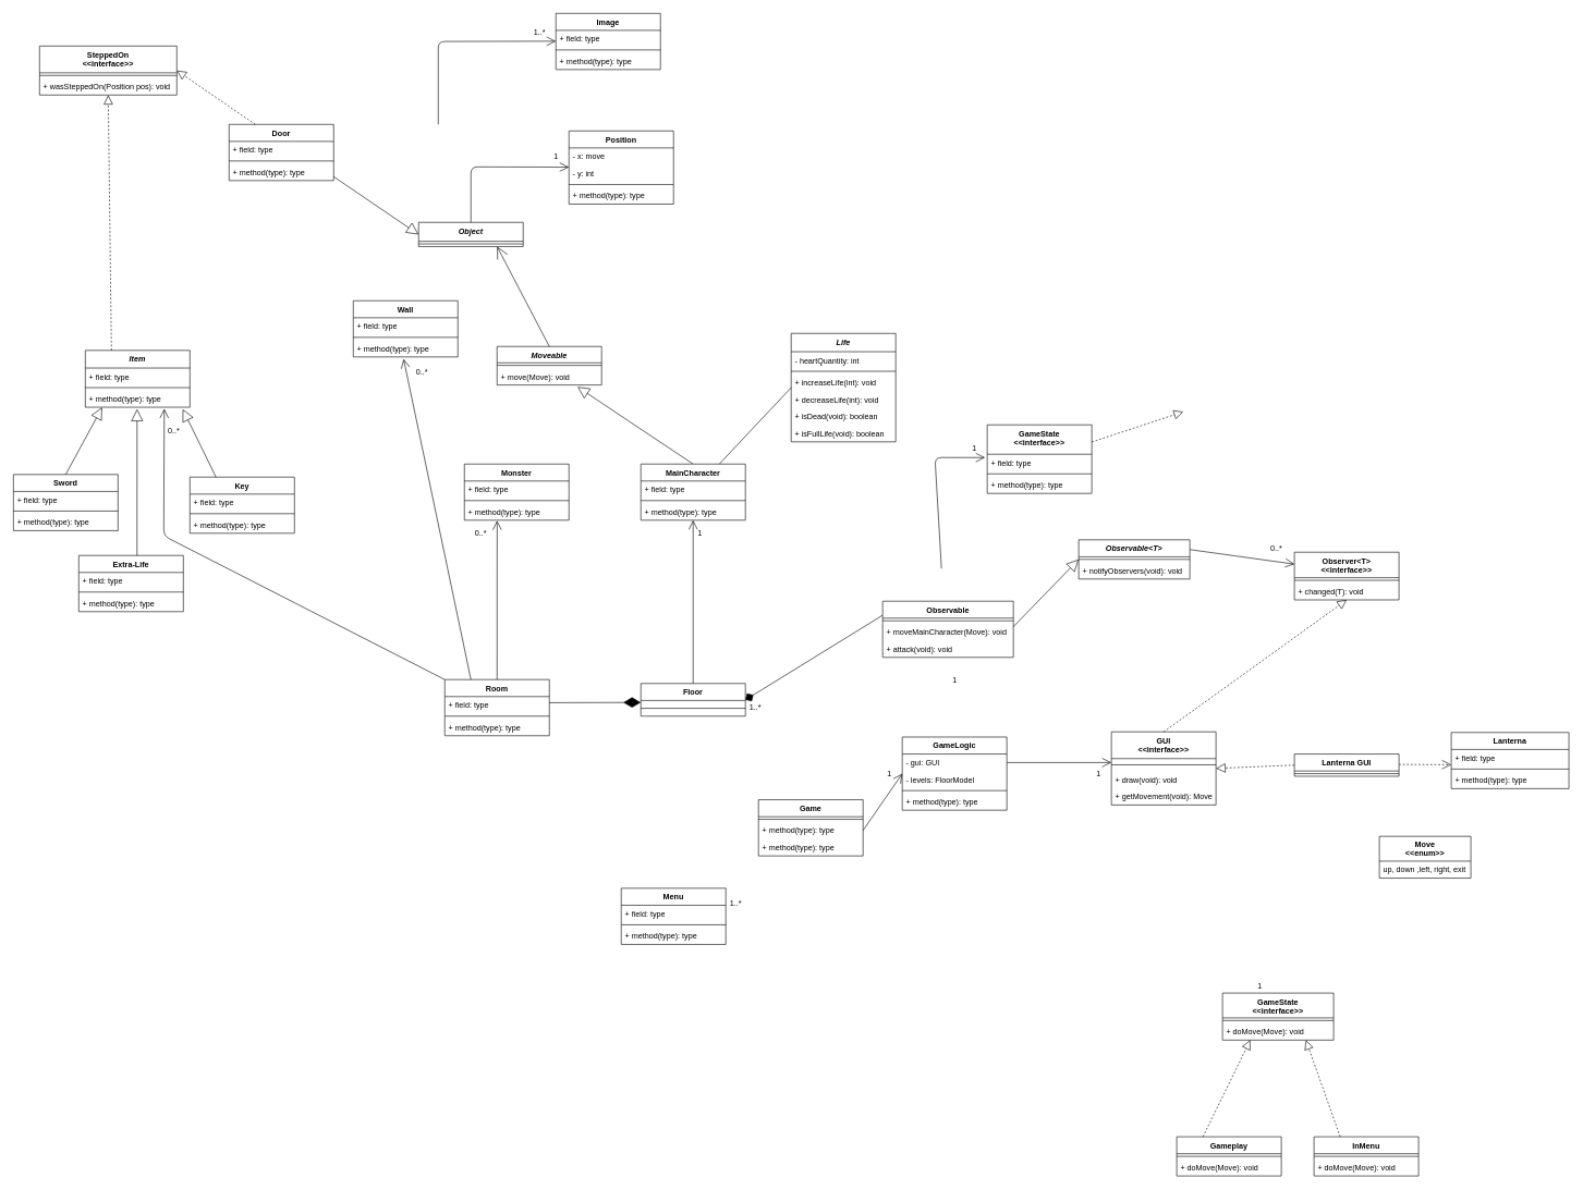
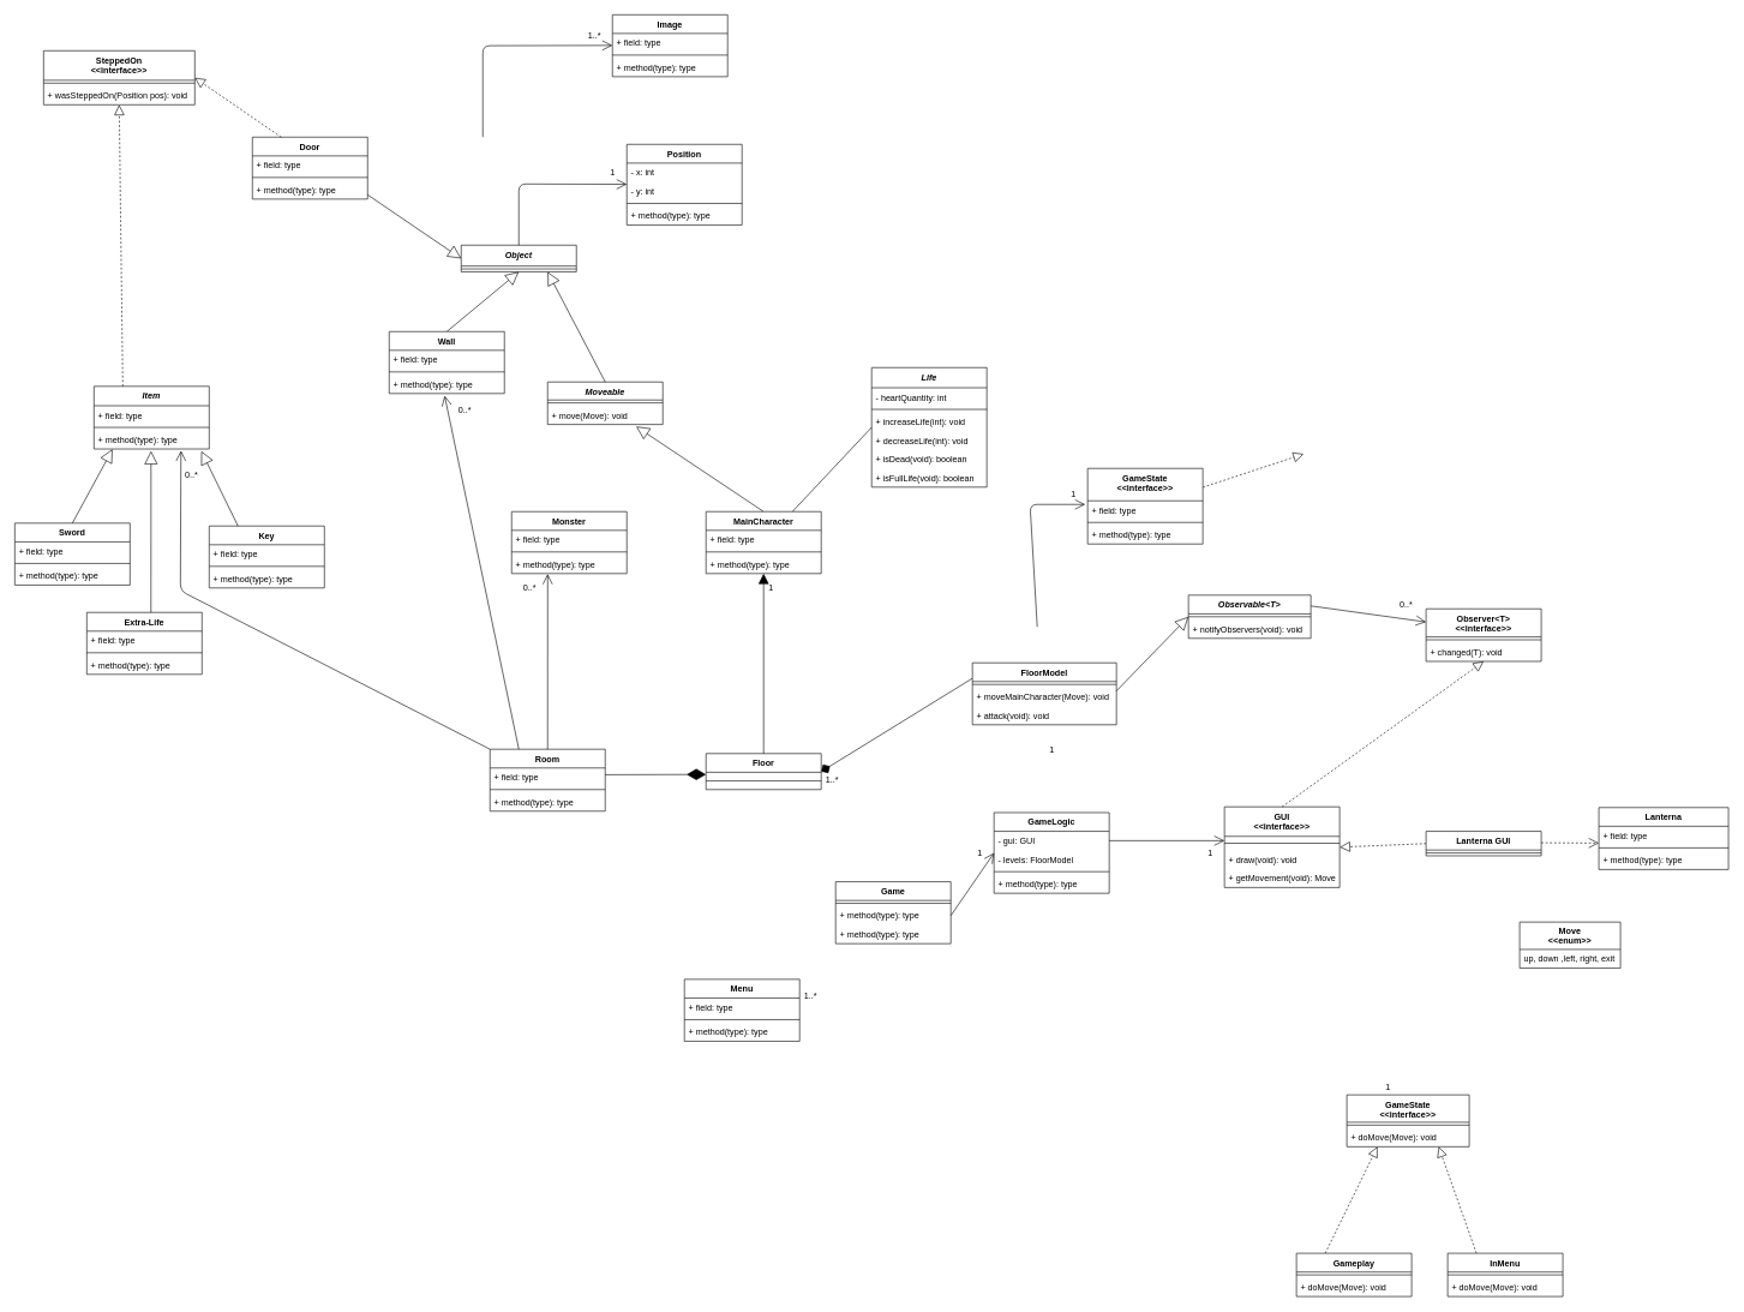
- <mxCell id="3" value="- x: move" style="text;strokeColor=none;fillColor=none;align=left;verticalAlign=top;spacingLeft=4;spacingRight=4;overflow=hidden;rotatable=0;points=[[0,0.5],[1,0.5]];portConstraint=eastwest;" parent="2" vertex="1"><mxGeometry y="26" width="160" height="26" as="geometry" /></mxCell>
+ <mxCell id="3" value="- x: int" style="text;strokeColor=none;fillColor=none;align=left;verticalAlign=top;spacingLeft=4;spacingRight=4;overflow=hidden;rotatable=0;points=[[0,0.5],[1,0.5]];portConstraint=eastwest;" parent="2" vertex="1"><mxGeometry y="26" width="160" height="26" as="geometry" /></mxCell>
- <mxCell id="12" value="" style="endArrow=open;endSize=16;endFill=0;html=1;entryX=0.75;entryY=1;entryDx=0;entryDy=0;exitX=0.5;exitY=0;exitDx=0;exitDy=0;" parent="1" source="9" target="7" edge="1"><mxGeometry y="60" width="160" relative="1" as="geometry"><mxPoint x="610" y="600" as="sourcePoint" /><mxPoint x="770" y="600" as="targetPoint" /><mxPoint as="offset" /></mxGeometry></mxCell>
+ <mxCell id="12" value="" style="endArrow=block;endSize=16;endFill=0;html=1;entryX=0.75;entryY=1;entryDx=0;entryDy=0;exitX=0.5;exitY=0;exitDx=0;exitDy=0;" parent="1" source="9" target="7" edge="1"><mxGeometry y="60" width="160" relative="1" as="geometry"><mxPoint x="610" y="600" as="sourcePoint" /><mxPoint x="770" y="600" as="targetPoint" /><mxPoint as="offset" /></mxGeometry></mxCell>
+ <mxCell id="56" value="" style="endArrow=block;endSize=16;endFill=0;html=1;entryX=0.5;entryY=1;entryDx=0;entryDy=0;exitX=0.5;exitY=0;exitDx=0;exitDy=0;" parent="1" source="57" target="7" edge="1"><mxGeometry width="160" relative="1" as="geometry"><mxPoint x="650" y="450" as="sourcePoint" /><mxPoint x="640" y="460" as="targetPoint" /></mxGeometry></mxCell>
- <mxCell id="28" value="" style="endArrow=open;endFill=1;endSize=12;html=1;exitX=0.5;exitY=0;exitDx=0;exitDy=0;entryX=0.5;entryY=1;entryDx=0;entryDy=0;" parent="1" source="26" target="35" edge="1"><mxGeometry width="160" relative="1" as="geometry"><mxPoint x="910" y="920" as="sourcePoint" /><mxPoint x="1080" y="820" as="targetPoint" /></mxGeometry></mxCell>
+ <mxCell id="28" value="" style="endArrow=block;endFill=1;endSize=12;html=1;exitX=0.5;exitY=0;exitDx=0;exitDy=0;entryX=0.5;entryY=1;entryDx=0;entryDy=0;" parent="1" source="26" target="35" edge="1"><mxGeometry width="160" relative="1" as="geometry"><mxPoint x="910" y="920" as="sourcePoint" /><mxPoint x="1080" y="820" as="targetPoint" /></mxGeometry></mxCell>
- <mxCell id="92" value="Observable" style="swimlane;fontStyle=1;align=center;verticalAlign=top;childLayout=stackLayout;horizontal=1;startSize=26;horizontalStack=0;resizeParent=1;resizeParentMax=0;resizeLast=0;collapsible=1;marginBottom=0;" parent="1" vertex="1"><mxGeometry x="1350" y="920" width="200" height="86" as="geometry" /></mxCell>
+ <mxCell id="92" value="FloorModel" style="swimlane;fontStyle=1;align=center;verticalAlign=top;childLayout=stackLayout;horizontal=1;startSize=26;horizontalStack=0;resizeParent=1;resizeParentMax=0;resizeLast=0;collapsible=1;marginBottom=0;" parent="1" vertex="1"><mxGeometry x="1350" y="920" width="200" height="86" as="geometry" /></mxCell>
